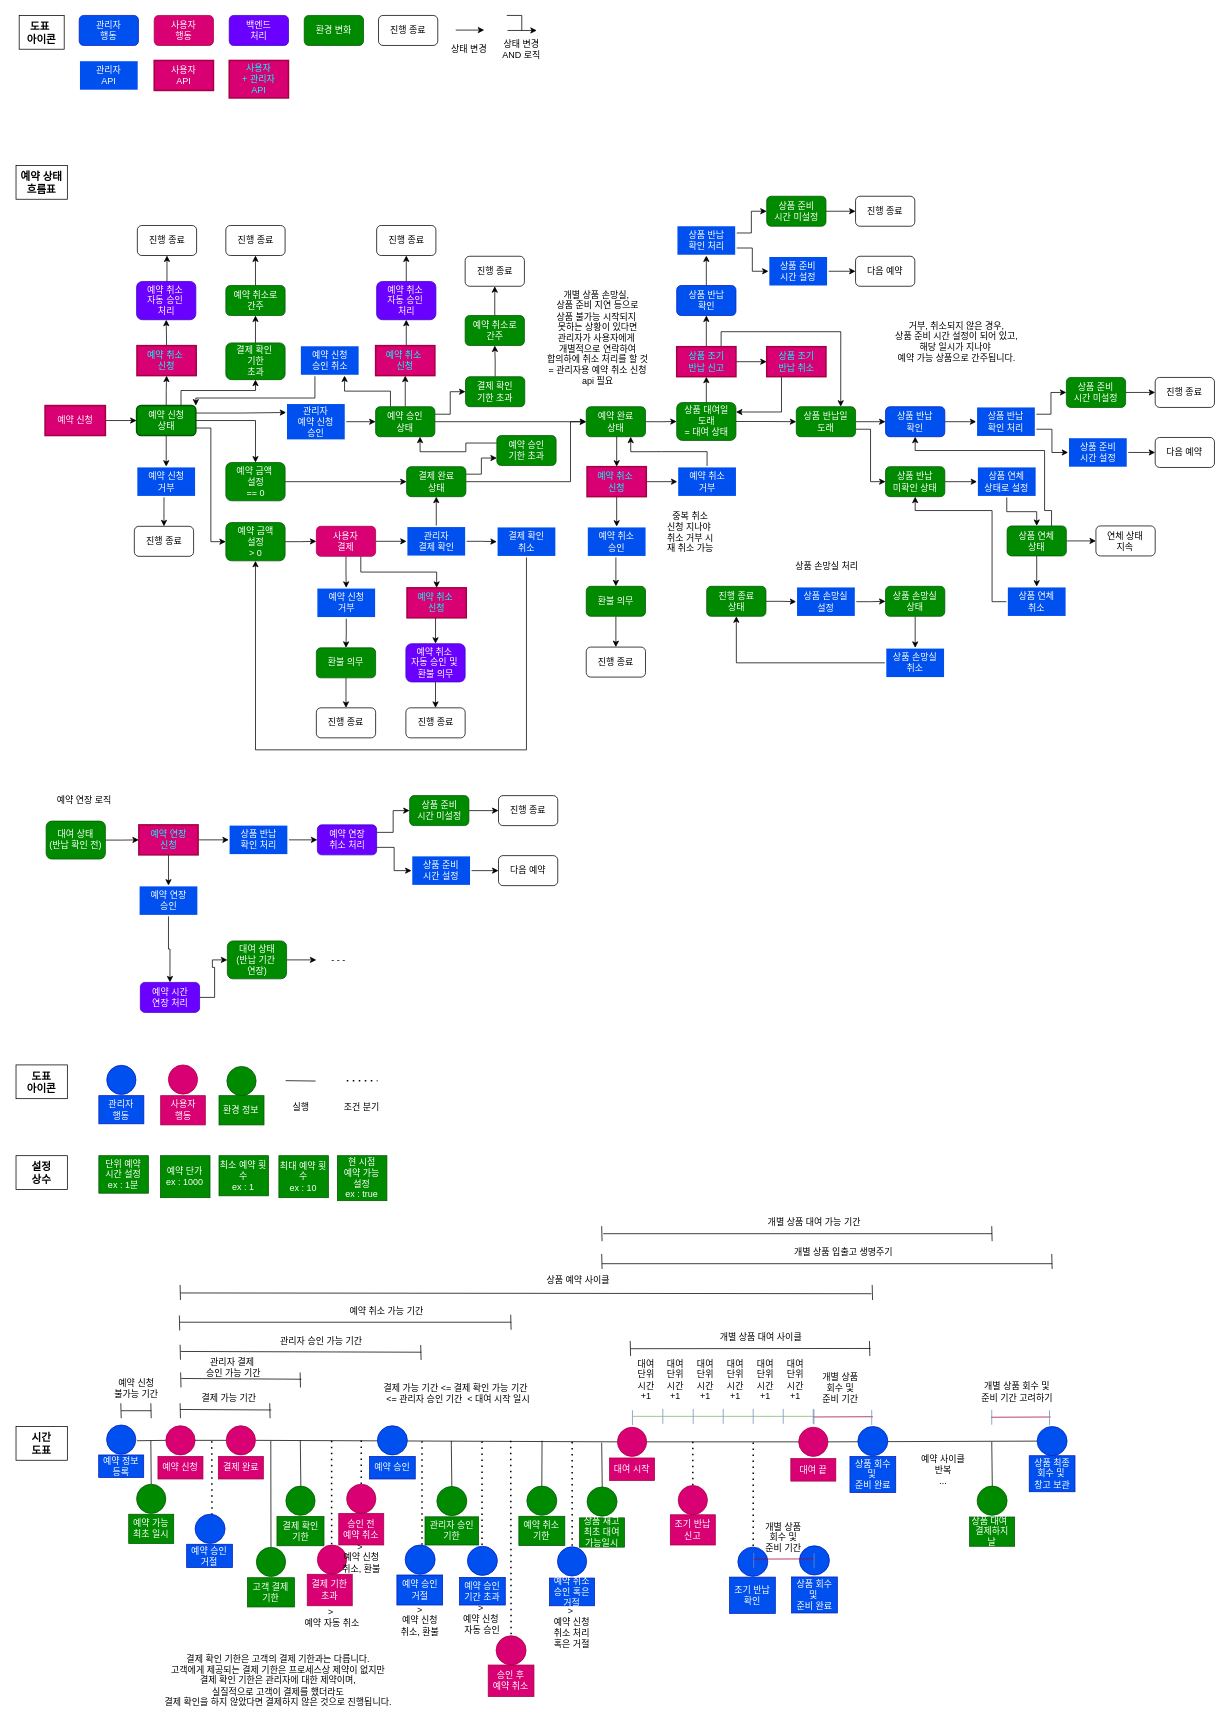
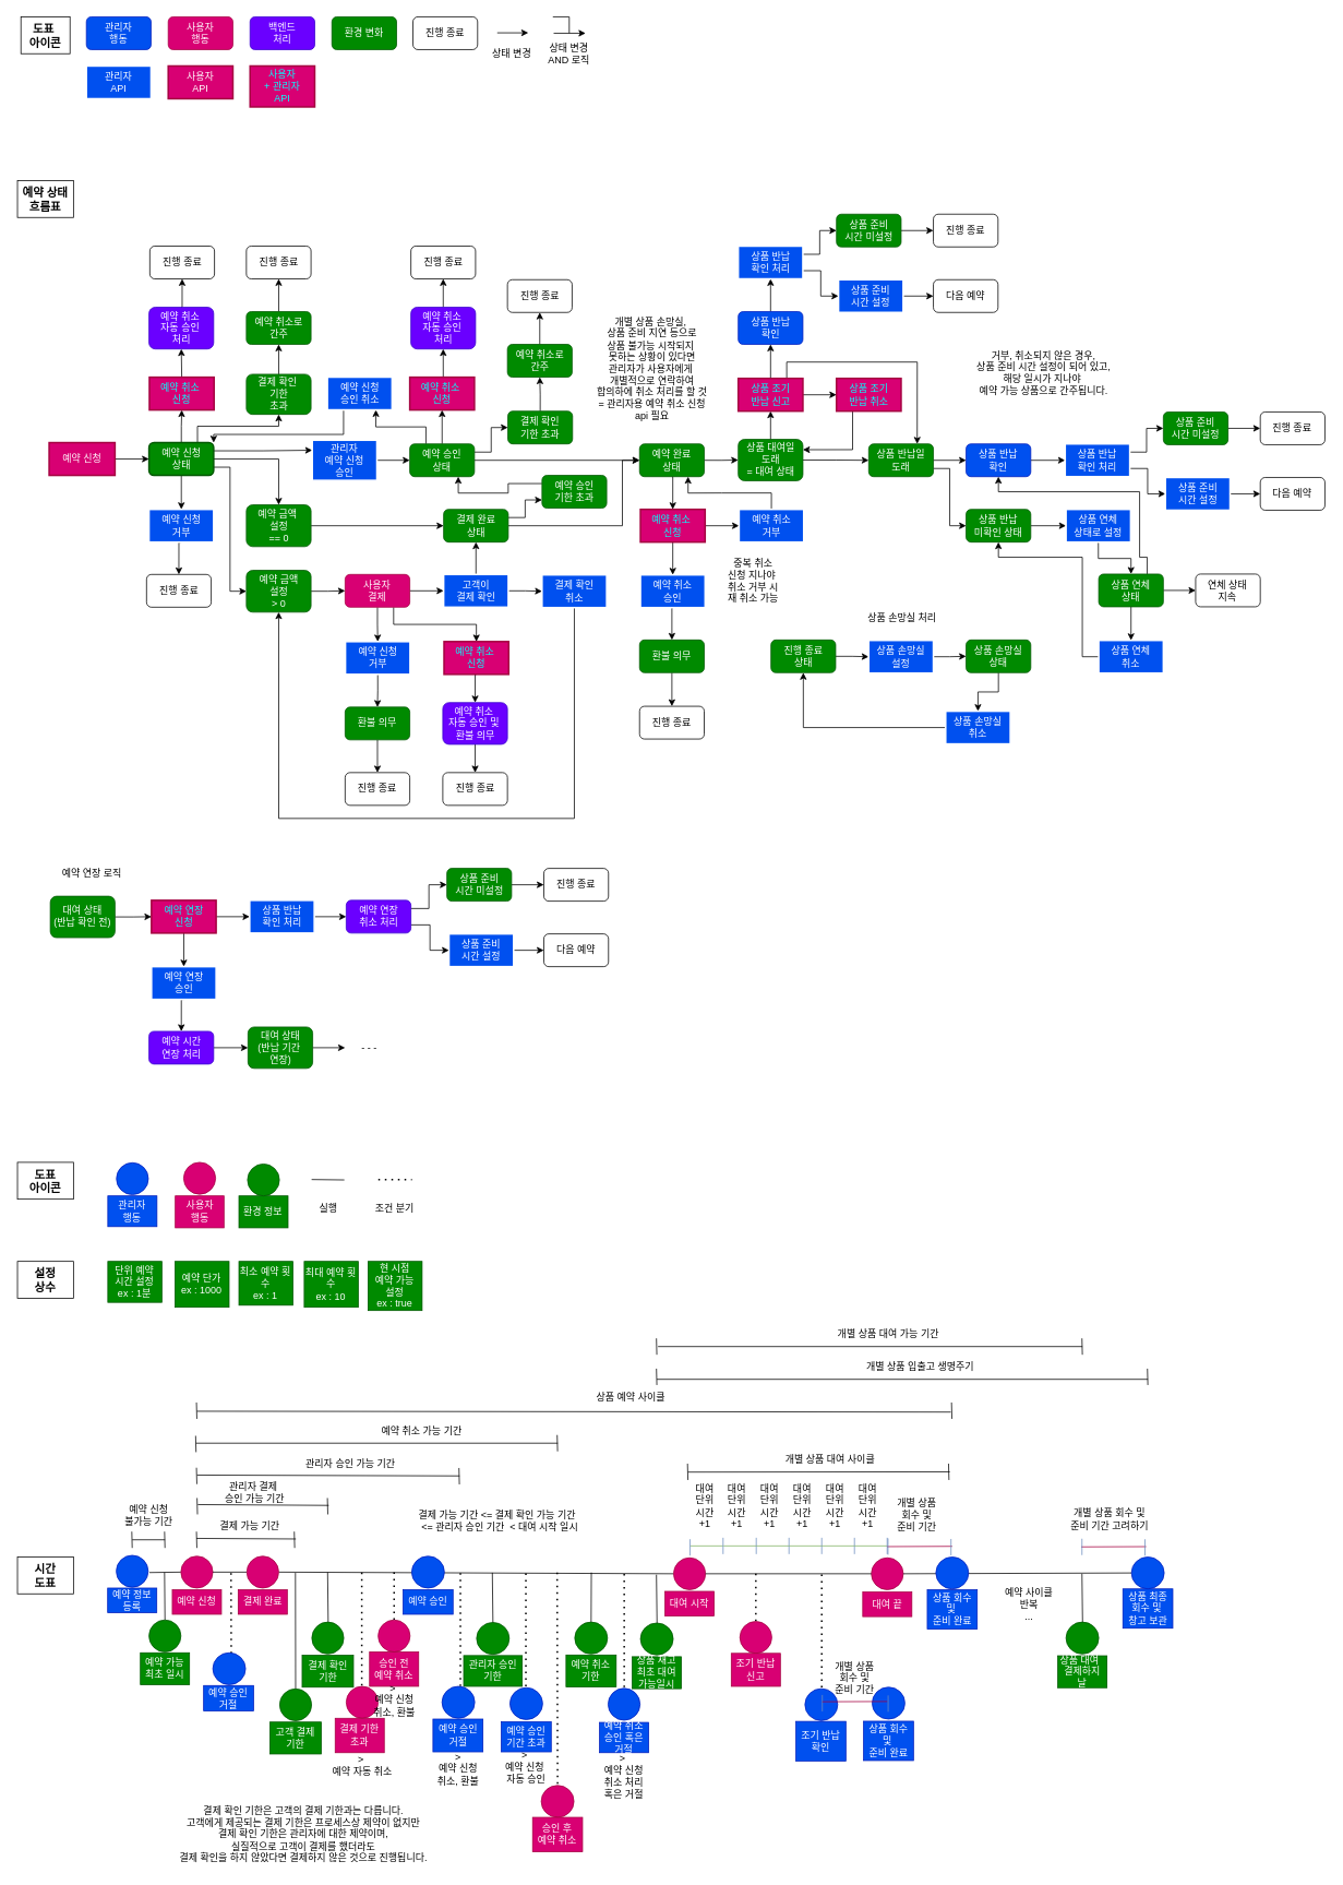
- <mxCell id="220" value="관리자&lt;div&gt;결제 확인&lt;/div&gt;" style="rounded=0;whiteSpace=wrap;html=1;fillColor=#0050ef;strokeColor=#FFFFFF;fontColor=#ffffff;strokeWidth=2;" parent="1" vertex="1"><mxGeometry x="541.58" y="701" width="79" height="40" as="geometry" /></mxCell>
+ <mxCell id="220" value="고객이&lt;div&gt;결제 확인&lt;/div&gt;" style="rounded=0;whiteSpace=wrap;html=1;fillColor=#0050ef;strokeColor=#FFFFFF;fontColor=#ffffff;strokeWidth=2;" parent="1" vertex="1"><mxGeometry x="541.58" y="701" width="79" height="40" as="geometry" /></mxCell>
- <mxCell id="311" value="상품 손망실&lt;div&gt;취소&lt;/div&gt;" style="rounded=0;whiteSpace=wrap;html=1;fillColor=#0050ef;strokeColor=#FFFFFF;fontColor=#ffffff;strokeWidth=2;" parent="1" vertex="1"><mxGeometry x="1180" y="863" width="79" height="40" as="geometry" /></mxCell>
+ <mxCell id="311" value="상품 손망실&lt;div&gt;취소&lt;/div&gt;" style="rounded=0;whiteSpace=wrap;html=1;fillColor=#0050ef;strokeColor=#FFFFFF;fontColor=#ffffff;strokeWidth=2;" parent="1" vertex="1"><mxGeometry x="1155" y="868" width="79" height="40" as="geometry" /></mxCell>
- <mxCell id="334" value="예약 시간&lt;div&gt;연장 처리&lt;/div&gt;" style="rounded=1;whiteSpace=wrap;html=1;fillColor=#6a00ff;strokeColor=#3700CC;fontColor=#ffffff;" parent="1" vertex="1"><mxGeometry x="186.57" y="1309" width="79" height="40" as="geometry" /></mxCell>
+ <mxCell id="334" value="예약 시간&lt;div&gt;연장 처리&lt;/div&gt;" style="rounded=1;whiteSpace=wrap;html=1;fillColor=#6a00ff;strokeColor=#3700CC;fontColor=#ffffff;" parent="1" vertex="1"><mxGeometry x="181.57" y="1259" width="79" height="40" as="geometry" /></mxCell>
